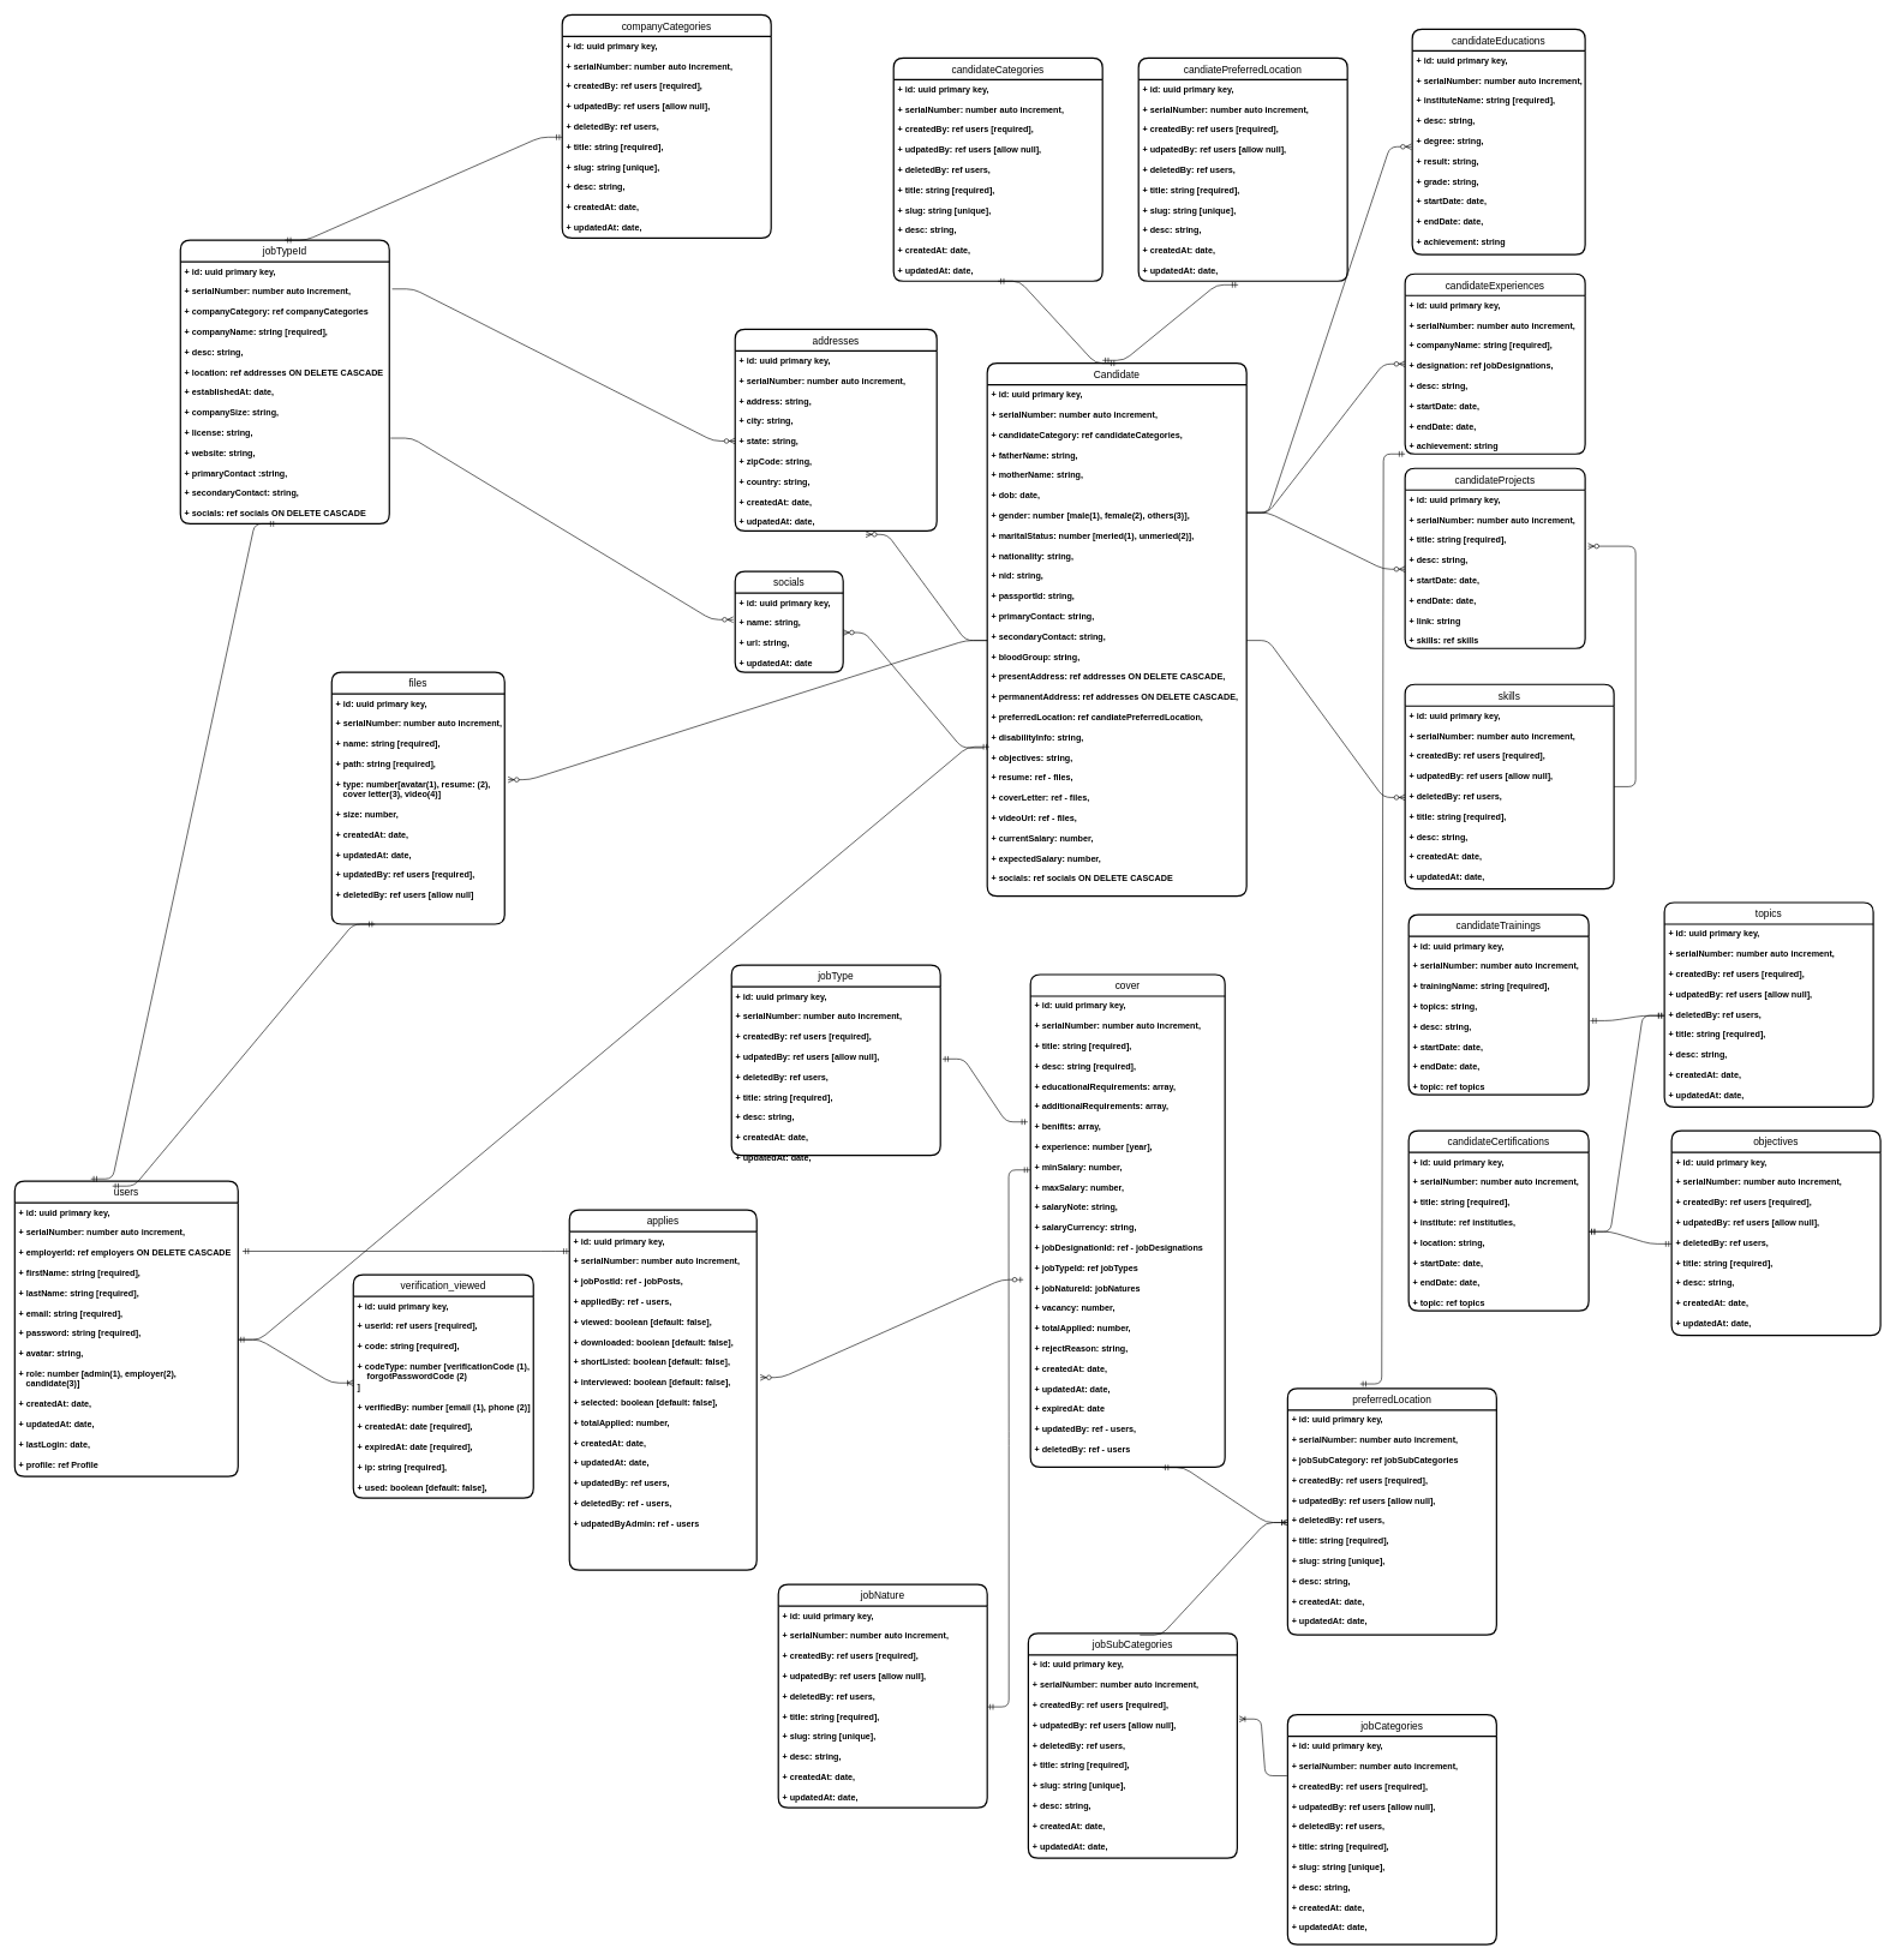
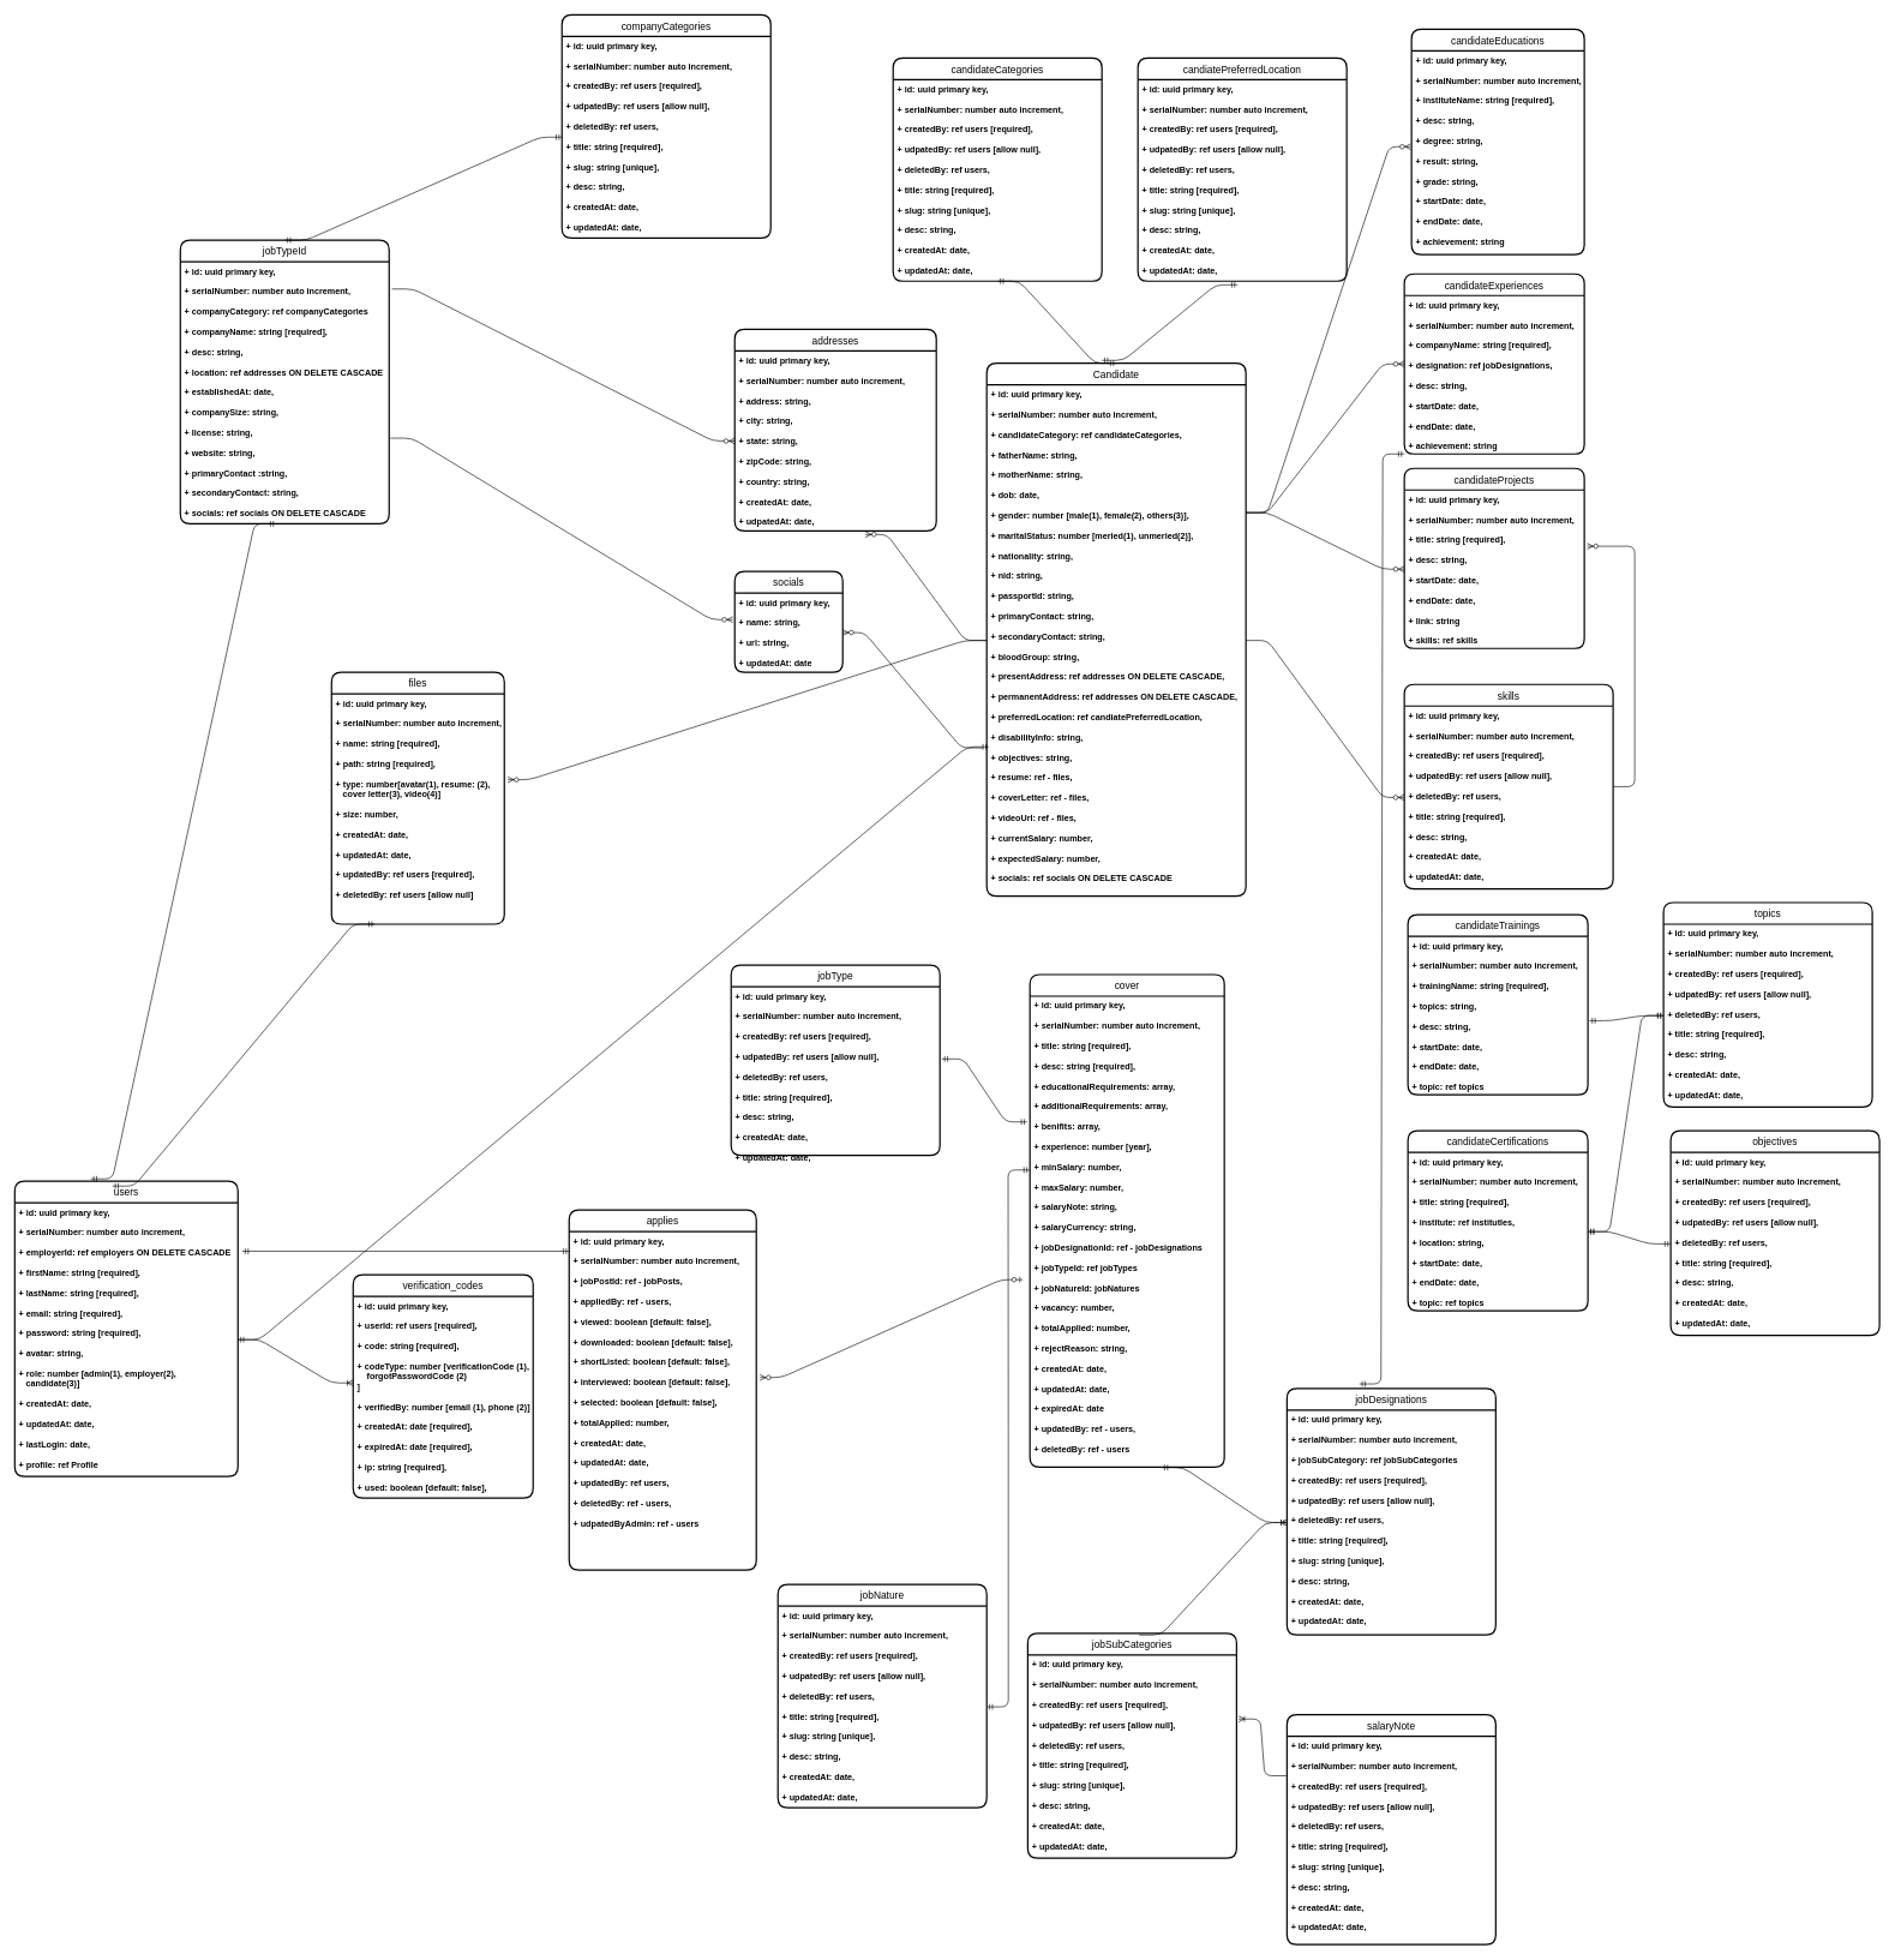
- <mxCell id="4" value="verification_viewed" style="swimlane;childLayout=stackLayout;horizontal=1;startSize=30;horizontalStack=0;rounded=1;fontSize=14;fontStyle=0;strokeWidth=2;resizeParent=0;resizeLast=1;shadow=0;dashed=0;align=center;" parent="1" vertex="1"><mxGeometry x="490" y="1770" width="250" height="310" as="geometry" /></mxCell>
+ <mxCell id="4" value="verification_codes" style="swimlane;childLayout=stackLayout;horizontal=1;startSize=30;horizontalStack=0;rounded=1;fontSize=14;fontStyle=0;strokeWidth=2;resizeParent=0;resizeLast=1;shadow=0;dashed=0;align=center;" parent="1" vertex="1"><mxGeometry x="490" y="1770" width="250" height="310" as="geometry" /></mxCell>
- <mxCell id="39" value="preferredLocation" style="swimlane;childLayout=stackLayout;horizontal=1;startSize=30;horizontalStack=0;rounded=1;fontSize=14;fontStyle=0;strokeWidth=2;resizeParent=0;resizeLast=1;shadow=0;dashed=0;align=center;" parent="1" vertex="1"><mxGeometry x="1787" y="1928" width="290" height="342" as="geometry" /></mxCell>
+ <mxCell id="39" value="jobDesignations" style="swimlane;childLayout=stackLayout;horizontal=1;startSize=30;horizontalStack=0;rounded=1;fontSize=14;fontStyle=0;strokeWidth=2;resizeParent=0;resizeLast=1;shadow=0;dashed=0;align=center;" parent="1" vertex="1"><mxGeometry x="1787" y="1928" width="290" height="342" as="geometry" /></mxCell>
- <mxCell id="62" value="jobCategories" style="swimlane;childLayout=stackLayout;horizontal=1;startSize=30;horizontalStack=0;rounded=1;fontSize=14;fontStyle=0;strokeWidth=2;resizeParent=0;resizeLast=1;shadow=0;dashed=0;align=center;" parent="1" vertex="1"><mxGeometry x="1787" y="2381" width="290" height="319" as="geometry" /></mxCell>
+ <mxCell id="62" value="salaryNote" style="swimlane;childLayout=stackLayout;horizontal=1;startSize=30;horizontalStack=0;rounded=1;fontSize=14;fontStyle=0;strokeWidth=2;resizeParent=0;resizeLast=1;shadow=0;dashed=0;align=center;" parent="1" vertex="1"><mxGeometry x="1787" y="2381" width="290" height="319" as="geometry" /></mxCell>
